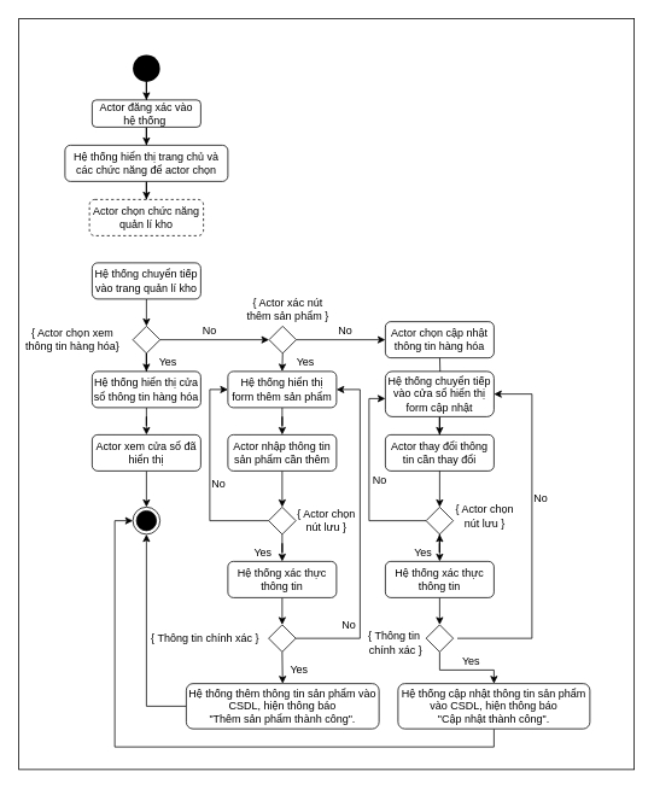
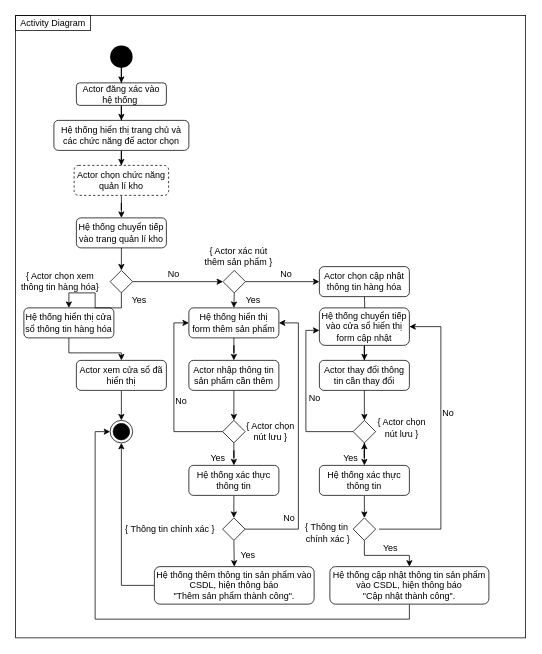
+ <mxCell id="73" value="Activity Diagram" style="rounded=0;whiteSpace=wrap;html=1;fillColor=none;" vertex="1" parent="1"><mxGeometry x="20" y="20" width="100" height="20" as="geometry" /></mxCell>
+ <mxCell id="9" value="" style="edgeStyle=orthogonalEdgeStyle;rounded=0;orthogonalLoop=1;jettySize=auto;html=1;" parent="1" source="10" target="12" edge="1"><mxGeometry relative="1" as="geometry" /></mxCell>
- <mxCell id="14" value="Hệ thống hiển thị cửa sổ thông tin hàng hóa" style="rounded=1;whiteSpace=wrap;html=1;" parent="1" vertex="1"><mxGeometry x="101" y="410" width="120" height="40" as="geometry" /></mxCell>
+ <mxCell id="14" value="Hệ thống hiển thị cửa sổ thông tin hàng hóa" style="rounded=1;whiteSpace=wrap;html=1;" parent="1" vertex="1"><mxGeometry x="31" y="410" width="120" height="40" as="geometry" /></mxCell>
